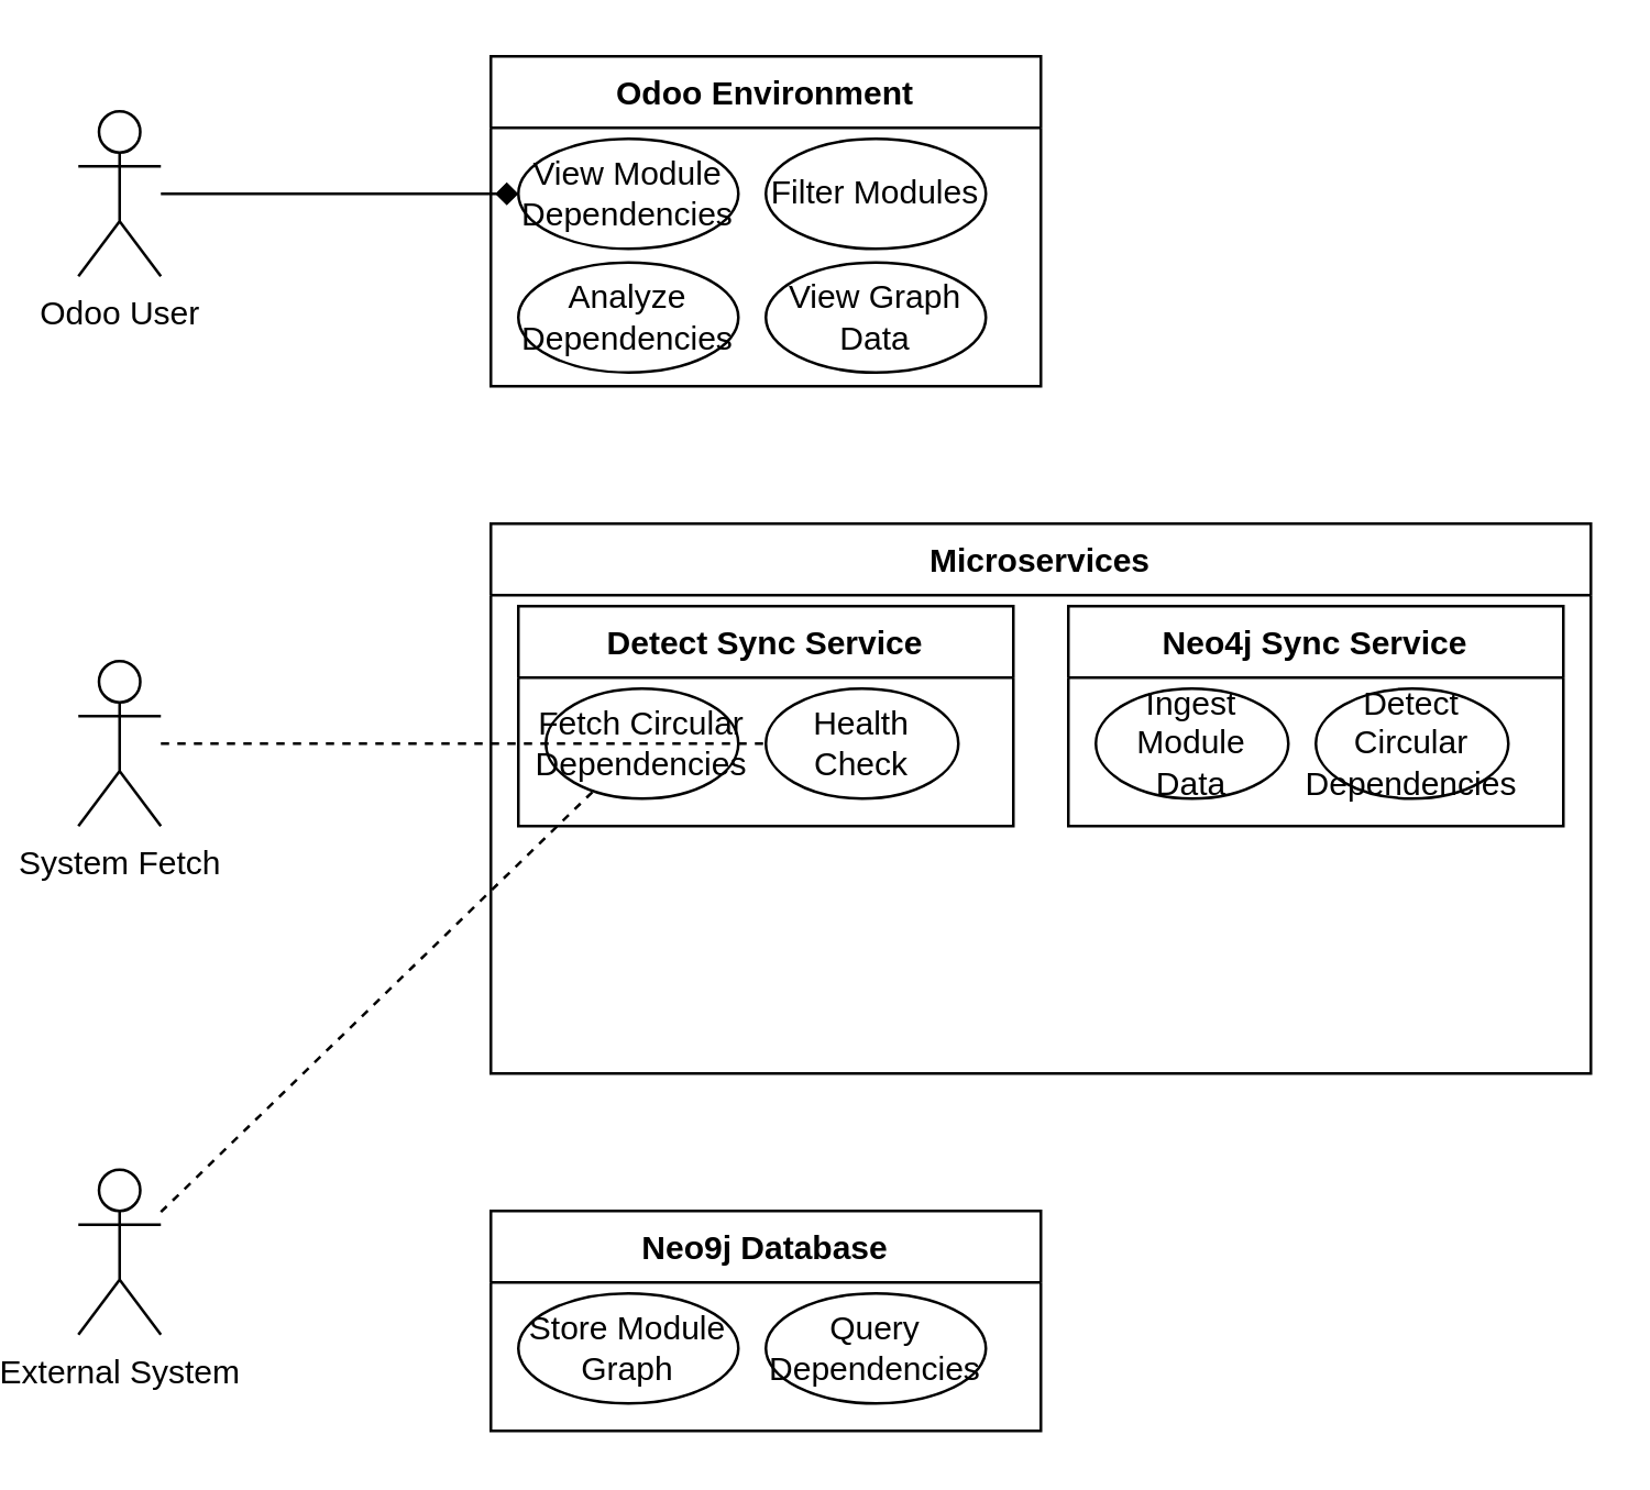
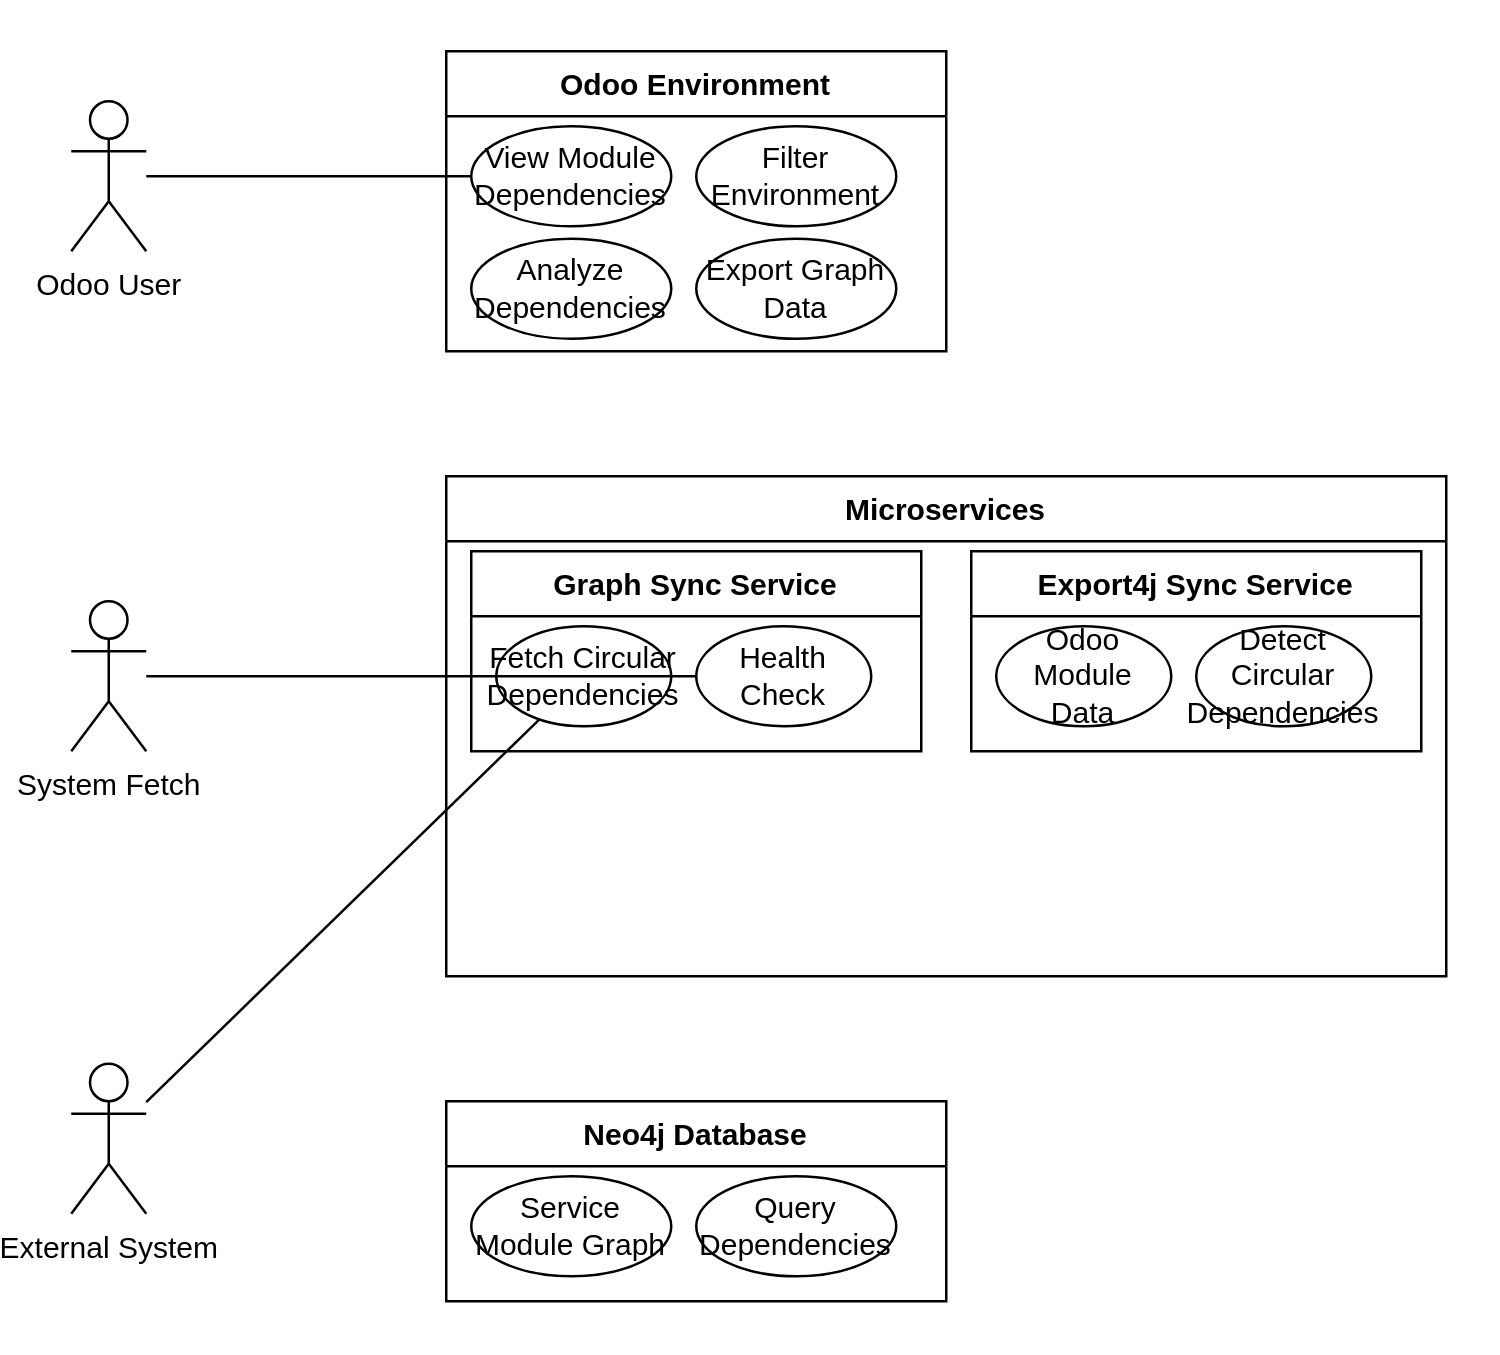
- <mxCell id="20" value="" style="endArrow=diamond;html=1;rounded=0;" edge="1" parent="1" source="2" target="6"><mxGeometry width="50" height="50" relative="1" as="geometry"><mxPoint x="70" y="70" as="sourcePoint" /><mxPoint x="170" y="60" as="targetPoint" /></mxGeometry></mxCell>
+ <mxCell id="20" value="" style="endArrow=none;html=1;rounded=0;" edge="1" parent="1" source="2" target="6"><mxGeometry width="50" height="50" relative="1" as="geometry"><mxPoint x="70" y="70" as="sourcePoint" /><mxPoint x="170" y="60" as="targetPoint" /></mxGeometry></mxCell>
- <mxCell id="7" value="Filter Modules" style="ellipse;whiteSpace=wrap;html=1;" vertex="1" parent="5"><mxGeometry x="100" y="30" width="80" height="40" as="geometry" /></mxCell>
+ <mxCell id="7" value="Filter Environment" style="ellipse;whiteSpace=wrap;html=1;" vertex="1" parent="5"><mxGeometry x="100" y="30" width="80" height="40" as="geometry" /></mxCell>
- <mxCell id="9" value="View Graph Data" style="ellipse;whiteSpace=wrap;html=1;" vertex="1" parent="5"><mxGeometry x="100" y="75" width="80" height="40" as="geometry" /></mxCell>
+ <mxCell id="9" value="Export Graph Data" style="ellipse;whiteSpace=wrap;html=1;" vertex="1" parent="5"><mxGeometry x="100" y="75" width="80" height="40" as="geometry" /></mxCell>
- <mxCell id="11" value="Detect Sync Service" style="swimlane;fontStyle=1;align=center;verticalAlign=top;childLayout=stackLayout;horizontal=1;startSize=26;horizontalStack=0;resizeParent=1;resizeParentMax=0;resizeLast=0;collapsible=1;marginBottom=0;" vertex="1" parent="10"><mxGeometry x="10" y="30" width="180" height="80" as="geometry" /></mxCell>
+ <mxCell id="11" value="Graph Sync Service" style="swimlane;fontStyle=1;align=center;verticalAlign=top;childLayout=stackLayout;horizontal=1;startSize=26;horizontalStack=0;resizeParent=1;resizeParentMax=0;resizeLast=0;collapsible=1;marginBottom=0;" vertex="1" parent="10"><mxGeometry x="10" y="30" width="180" height="80" as="geometry" /></mxCell>
- <mxCell id="14" value="Neo4j Sync Service" style="swimlane;fontStyle=1;align=center;verticalAlign=top;childLayout=stackLayout;horizontal=1;startSize=26;horizontalStack=0;resizeParent=1;resizeParentMax=0;resizeLast=0;collapsible=1;marginBottom=0;" vertex="1" parent="10"><mxGeometry x="210" y="30" width="180" height="80" as="geometry" /></mxCell>
+ <mxCell id="14" value="Export4j Sync Service" style="swimlane;fontStyle=1;align=center;verticalAlign=top;childLayout=stackLayout;horizontal=1;startSize=26;horizontalStack=0;resizeParent=1;resizeParentMax=0;resizeLast=0;collapsible=1;marginBottom=0;" vertex="1" parent="10"><mxGeometry x="210" y="30" width="180" height="80" as="geometry" /></mxCell>
- <mxCell id="21" value="" style="endArrow=none;html=1;rounded=0;dashed=1;" edge="1" parent="1" source="3" target="13"><mxGeometry width="50" height="50" relative="1" as="geometry"><mxPoint x="70" y="270" as="sourcePoint" /><mxPoint x="270" y="250" as="targetPoint" /></mxGeometry></mxCell>
+ <mxCell id="21" value="" style="endArrow=none;html=1;rounded=0;" edge="1" parent="1" source="3" target="13"><mxGeometry width="50" height="50" relative="1" as="geometry"><mxPoint x="70" y="270" as="sourcePoint" /><mxPoint x="270" y="250" as="targetPoint" /></mxGeometry></mxCell>
- <mxCell id="15" value="Ingest Module Data" style="ellipse;whiteSpace=wrap;html=1;" vertex="1" parent="14"><mxGeometry x="10" y="30" width="70" height="40" as="geometry" /></mxCell>
+ <mxCell id="15" value="Odoo Module Data" style="ellipse;whiteSpace=wrap;html=1;" vertex="1" parent="14"><mxGeometry x="10" y="30" width="70" height="40" as="geometry" /></mxCell>
- <mxCell id="22" value="" style="endArrow=none;html=1;rounded=0;dashed=1;" edge="1" parent="1" source="4" target="12"><mxGeometry width="50" height="50" relative="1" as="geometry"><mxPoint x="70" y="470" as="sourcePoint" /><mxPoint x="220" y="240" as="targetPoint" /></mxGeometry></mxCell>
+ <mxCell id="22" value="" style="endArrow=none;html=1;rounded=0;" edge="1" parent="1" source="4" target="12"><mxGeometry width="50" height="50" relative="1" as="geometry"><mxPoint x="70" y="470" as="sourcePoint" /><mxPoint x="220" y="240" as="targetPoint" /></mxGeometry></mxCell>
- <mxCell id="17" value="Neo9j Database" style="swimlane;fontStyle=1;align=center;verticalAlign=top;childLayout=stackLayout;horizontal=1;startSize=26;horizontalStack=0;resizeParent=1;resizeParentMax=0;resizeLast=0;collapsible=1;marginBottom=0;" vertex="1" parent="1"><mxGeometry x="170" y="440" width="200" height="80" as="geometry" /></mxCell>
+ <mxCell id="17" value="Neo4j Database" style="swimlane;fontStyle=1;align=center;verticalAlign=top;childLayout=stackLayout;horizontal=1;startSize=26;horizontalStack=0;resizeParent=1;resizeParentMax=0;resizeLast=0;collapsible=1;marginBottom=0;" vertex="1" parent="1"><mxGeometry x="170" y="440" width="200" height="80" as="geometry" /></mxCell>
- <mxCell id="18" value="Store Module Graph" style="ellipse;whiteSpace=wrap;html=1;" vertex="1" parent="17"><mxGeometry x="10" y="30" width="80" height="40" as="geometry" /></mxCell>
+ <mxCell id="18" value="Service Module Graph" style="ellipse;whiteSpace=wrap;html=1;" vertex="1" parent="17"><mxGeometry x="10" y="30" width="80" height="40" as="geometry" /></mxCell>
